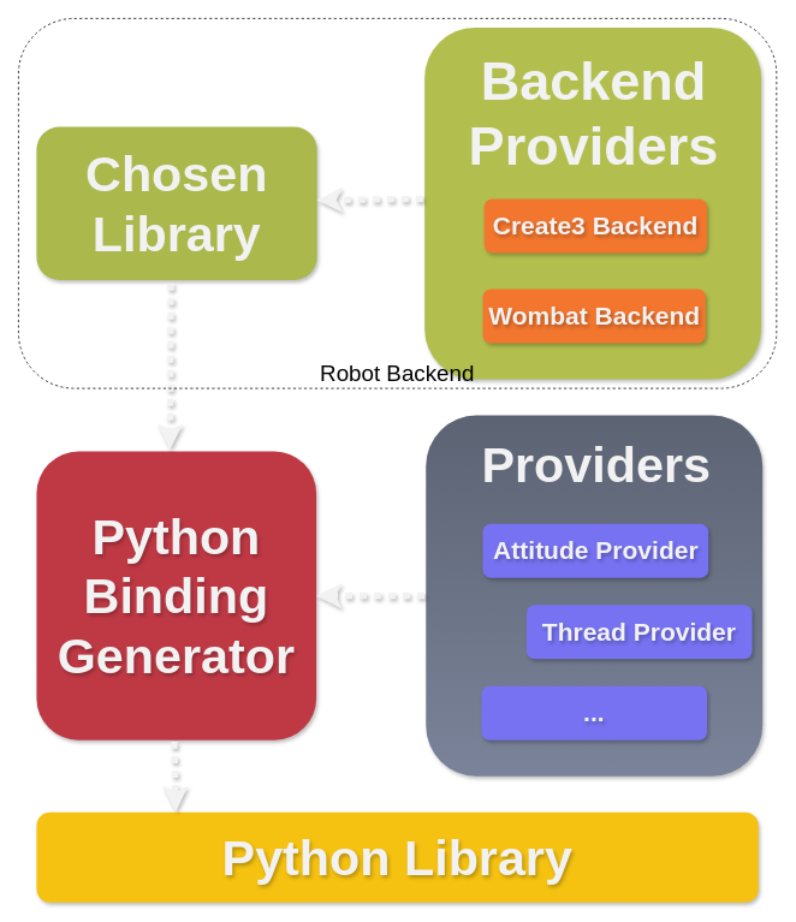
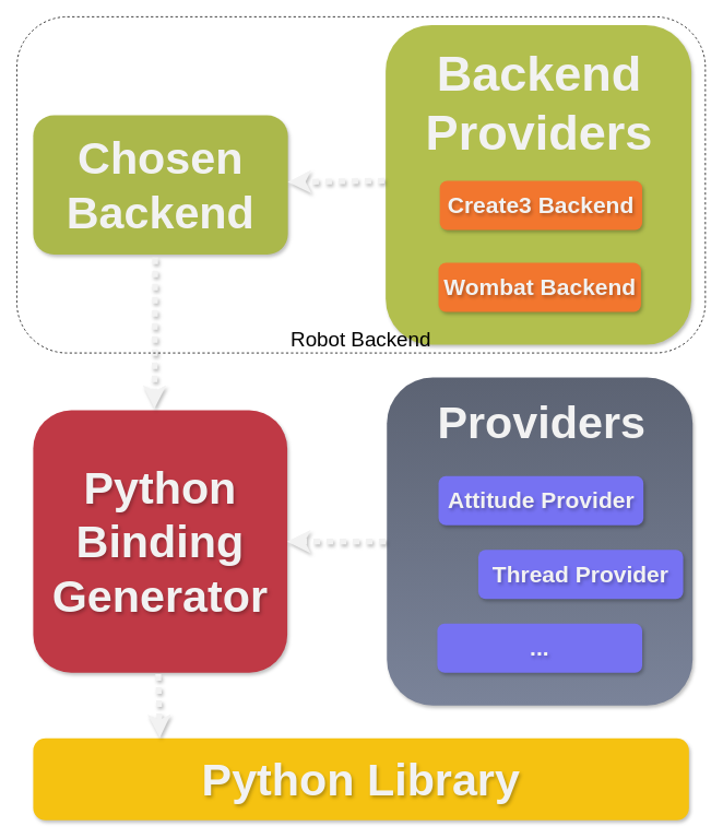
- <mxCell id="7" value="&lt;div&gt;Chosen&lt;/div&gt;&lt;div&gt;Library&lt;br&gt;&lt;/div&gt;" style="text;html=1;fontSize=55;fontStyle=1;verticalAlign=middle;align=center;fillColor=#ABB84B;strokeColor=none;fontColor=#F2F2F2;labelBorderColor=none;labelBackgroundColor=none;fontFamily=Helvetica;horizontal=1;textDirection=ltr;rounded=1;shadow=1;" parent="1" vertex="1"><mxGeometry x="40" y="140" width="310.75" height="170" as="geometry" /></mxCell>
+ <mxCell id="7" value="&lt;div&gt;Chosen&lt;/div&gt;&lt;div&gt;Backend&lt;br&gt;&lt;/div&gt;" style="text;html=1;fontSize=55;fontStyle=1;verticalAlign=middle;align=center;fillColor=#ABB84B;strokeColor=none;fontColor=#F2F2F2;labelBorderColor=none;labelBackgroundColor=none;fontFamily=Helvetica;horizontal=1;textDirection=ltr;rounded=1;shadow=1;" parent="1" vertex="1"><mxGeometry x="40" y="140" width="310.75" height="170" as="geometry" /></mxCell>
